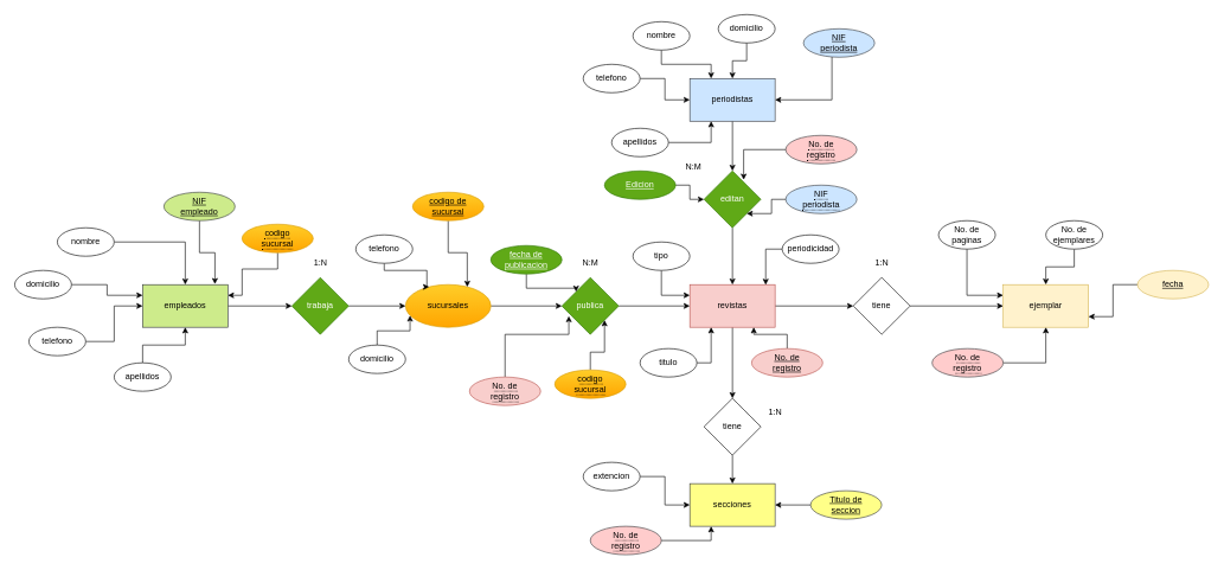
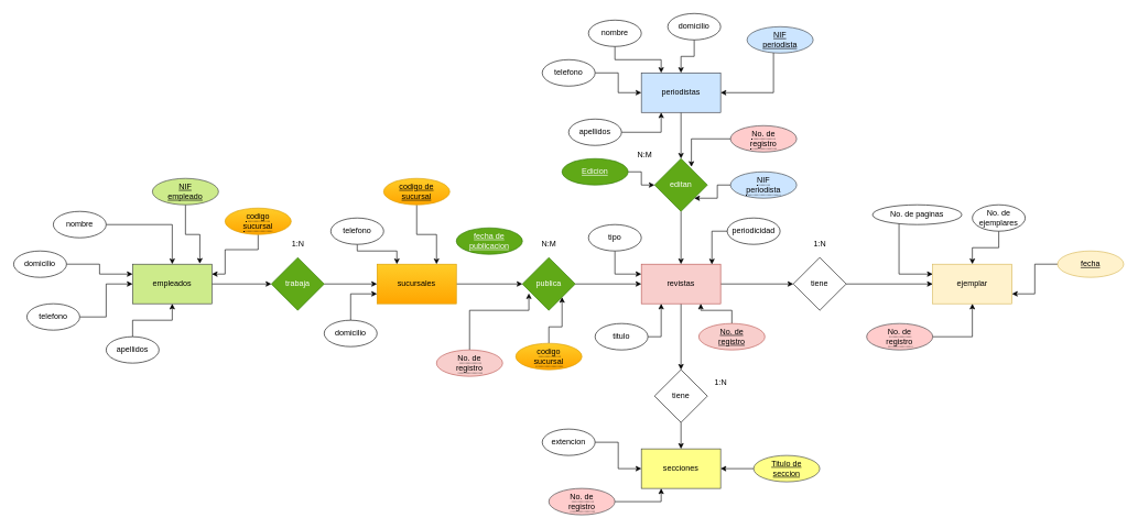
- <mxCell id="84" value="No. de paginas" style="ellipse;whiteSpace=wrap;html=1;" vertex="1" parent="1"><mxGeometry x="1320" y="310" width="80" height="40" as="geometry" /></mxCell>
+ <mxCell id="84" value="No. de paginas" style="ellipse;whiteSpace=wrap;html=1;" vertex="1" parent="1"><mxGeometry x="1320" y="310" width="135" height="30" as="geometry" /></mxCell>
- <mxCell id="66" style="edgeStyle=orthogonalEdgeStyle;rounded=0;orthogonalLoop=1;jettySize=auto;html=1;entryX=0;entryY=0;entryDx=0;entryDy=0;" edge="1" parent="1" source="67" target="17"><mxGeometry relative="1" as="geometry" /></mxCell>
- <mxCell id="3" value="sucursales" style="ellipse;whiteSpace=wrap;html=1;fillColor=#ffcd28;gradientColor=#ffa500;strokeColor=#d79b00;" vertex="1" parent="1"><mxGeometry x="570" y="400" width="120" height="60" as="geometry" /></mxCell>
+ <mxCell id="3" value="sucursales" style="rounded=0;whiteSpace=wrap;html=1;fillColor=#ffcd28;gradientColor=#ffa500;strokeColor=#d79b00;" vertex="1" parent="1"><mxGeometry x="570" y="400" width="120" height="60" as="geometry" /></mxCell>
